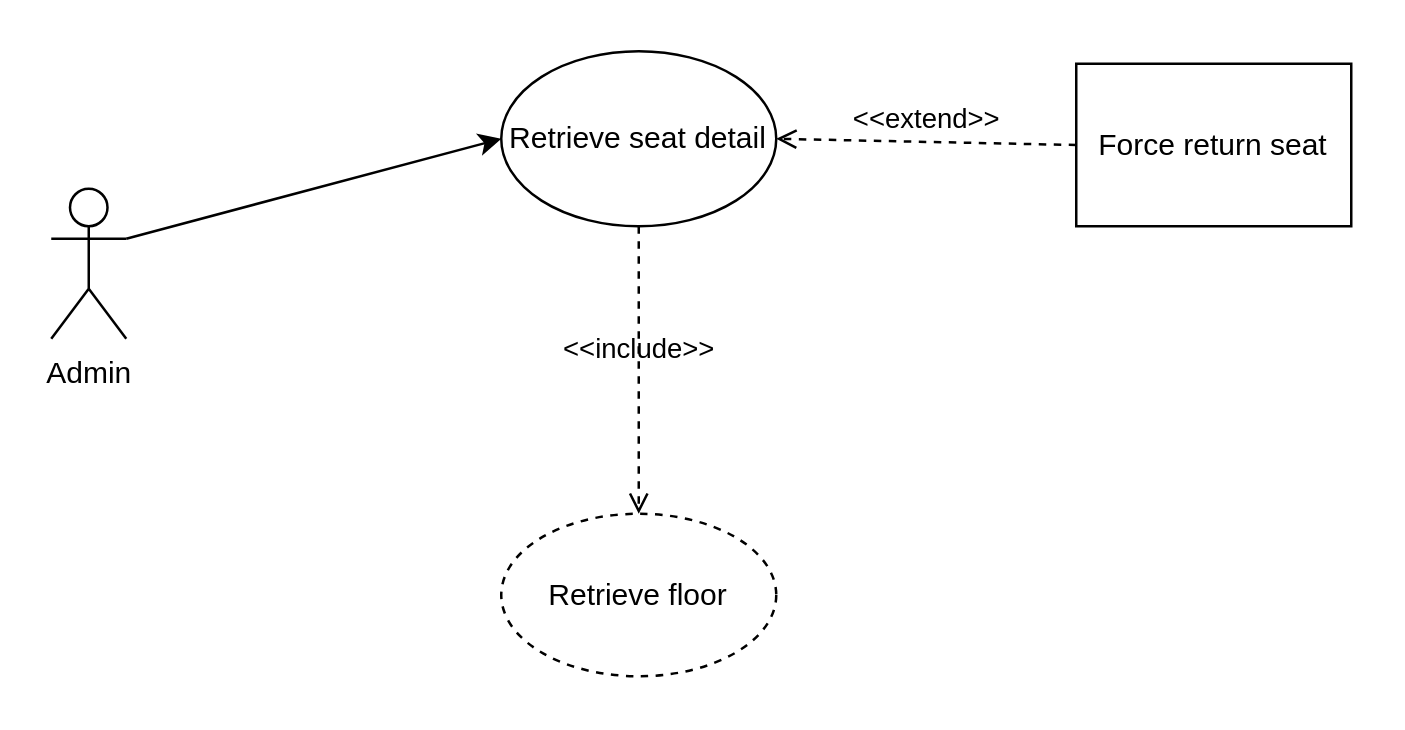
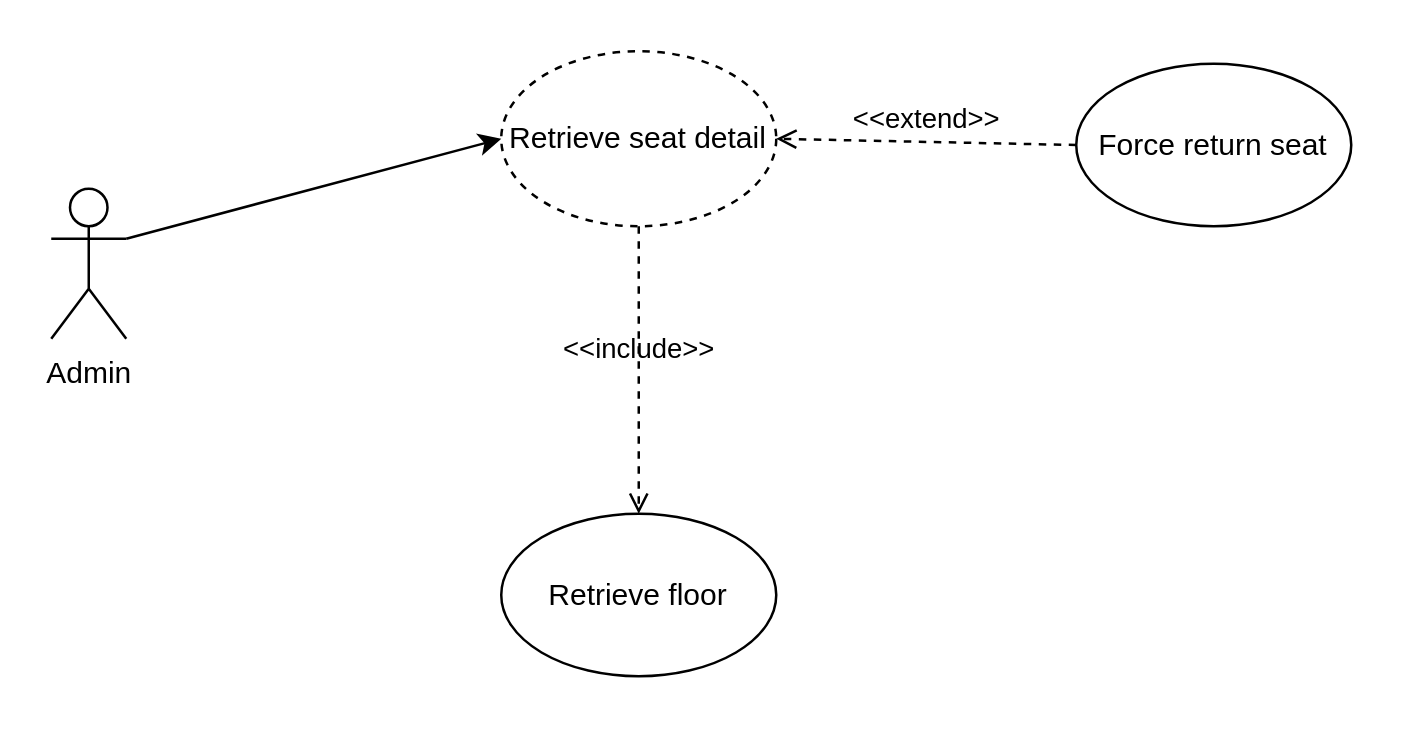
- <mxCell id="3" value="Retrieve seat detail" style="ellipse;whiteSpace=wrap;html=1;" vertex="1" parent="1"><mxGeometry x="200" y="20" width="110" height="70" as="geometry" /></mxCell>
+ <mxCell id="3" value="Retrieve seat detail" style="ellipse;whiteSpace=wrap;html=1;dashed=1;" vertex="1" parent="1"><mxGeometry x="200" y="20" width="110" height="70" as="geometry" /></mxCell>
- <mxCell id="4" value="Force return seat" style="whiteSpace=wrap;html=1;rounded=0;" vertex="1" parent="1"><mxGeometry x="430" y="25" width="110" height="65" as="geometry" /></mxCell>
+ <mxCell id="4" value="Force return seat" style="ellipse;whiteSpace=wrap;html=1;" vertex="1" parent="1"><mxGeometry x="430" y="25" width="110" height="65" as="geometry" /></mxCell>
- <mxCell id="7" value="Retrieve floor" style="ellipse;whiteSpace=wrap;html=1;dashed=1;" vertex="1" parent="1"><mxGeometry x="200" y="205" width="110" height="65" as="geometry" /></mxCell>
+ <mxCell id="7" value="Retrieve floor" style="ellipse;whiteSpace=wrap;html=1;" vertex="1" parent="1"><mxGeometry x="200" y="205" width="110" height="65" as="geometry" /></mxCell>
